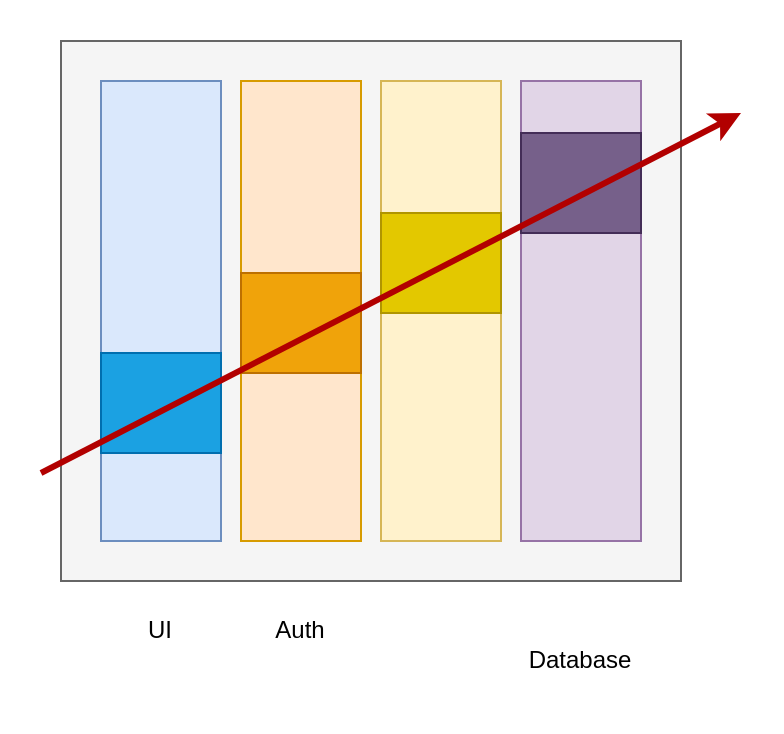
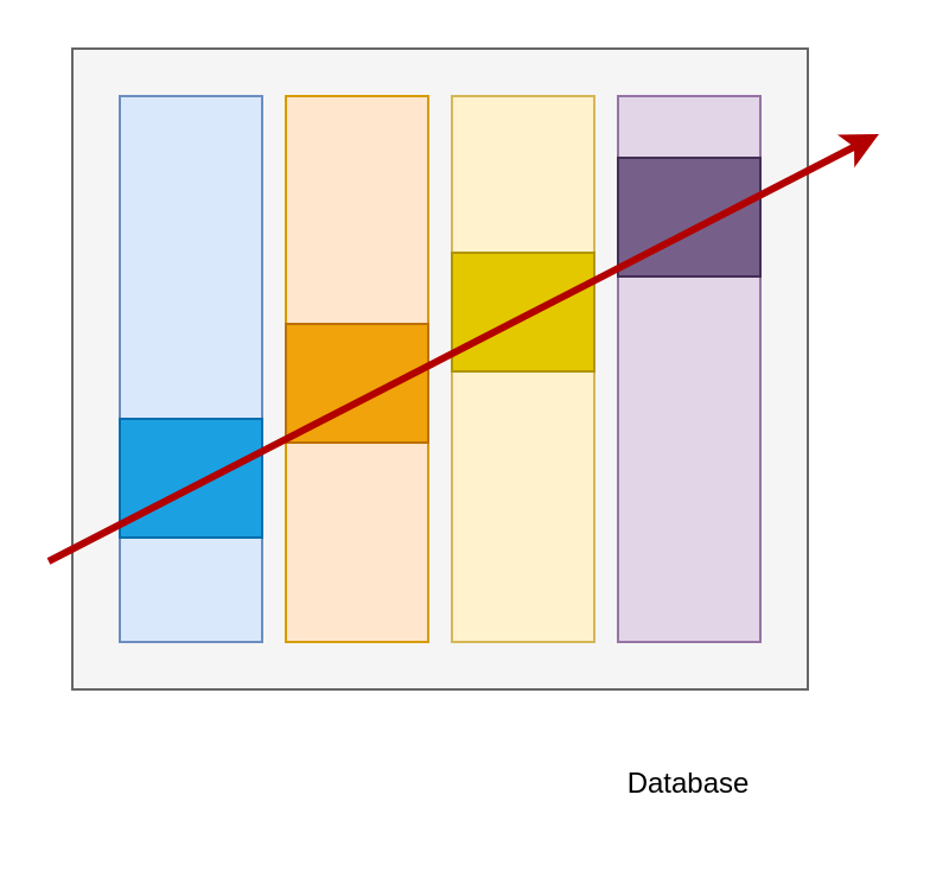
- <mxCell id="7" value="UI" style="text;html=1;strokeColor=none;fillColor=none;align=center;verticalAlign=middle;whiteSpace=wrap;rounded=0;" vertex="1" parent="1"><mxGeometry x="50" y="300" width="60" height="30" as="geometry" /></mxCell>
- <mxCell id="8" value="Auth" style="text;html=1;strokeColor=none;fillColor=none;align=center;verticalAlign=middle;whiteSpace=wrap;rounded=0;" vertex="1" parent="1"><mxGeometry x="120" y="300" width="60" height="30" as="geometry" /></mxCell>
